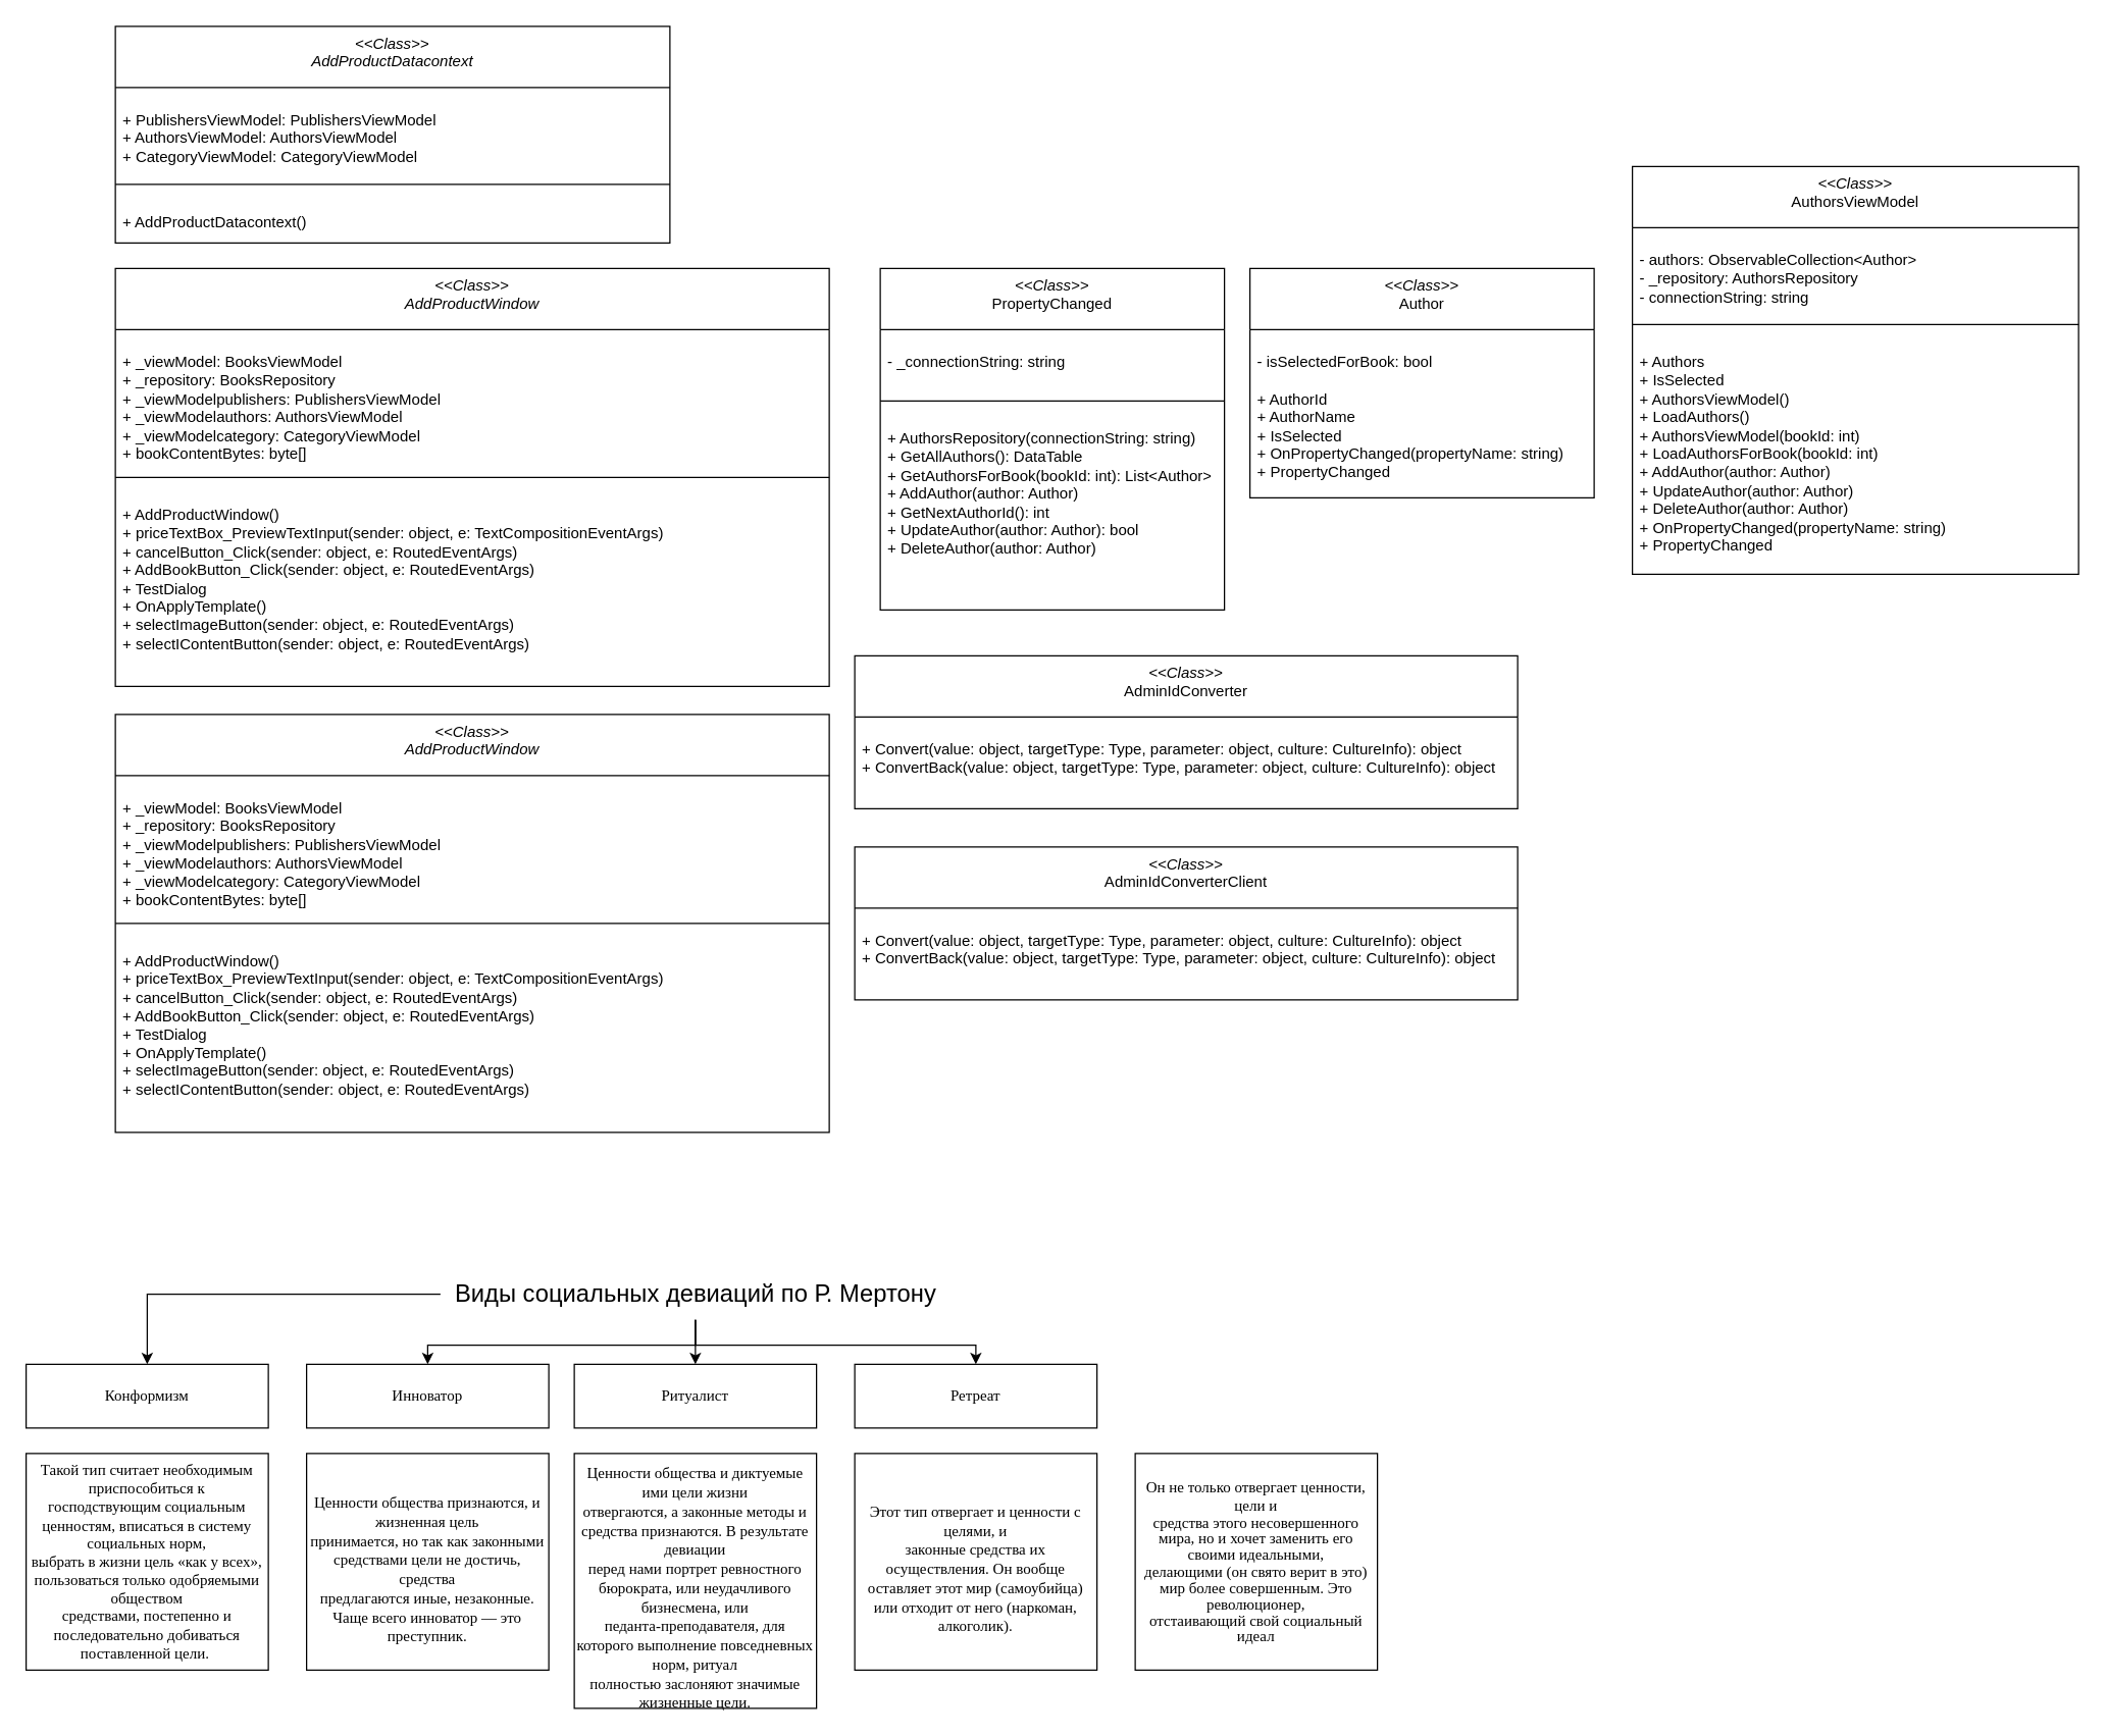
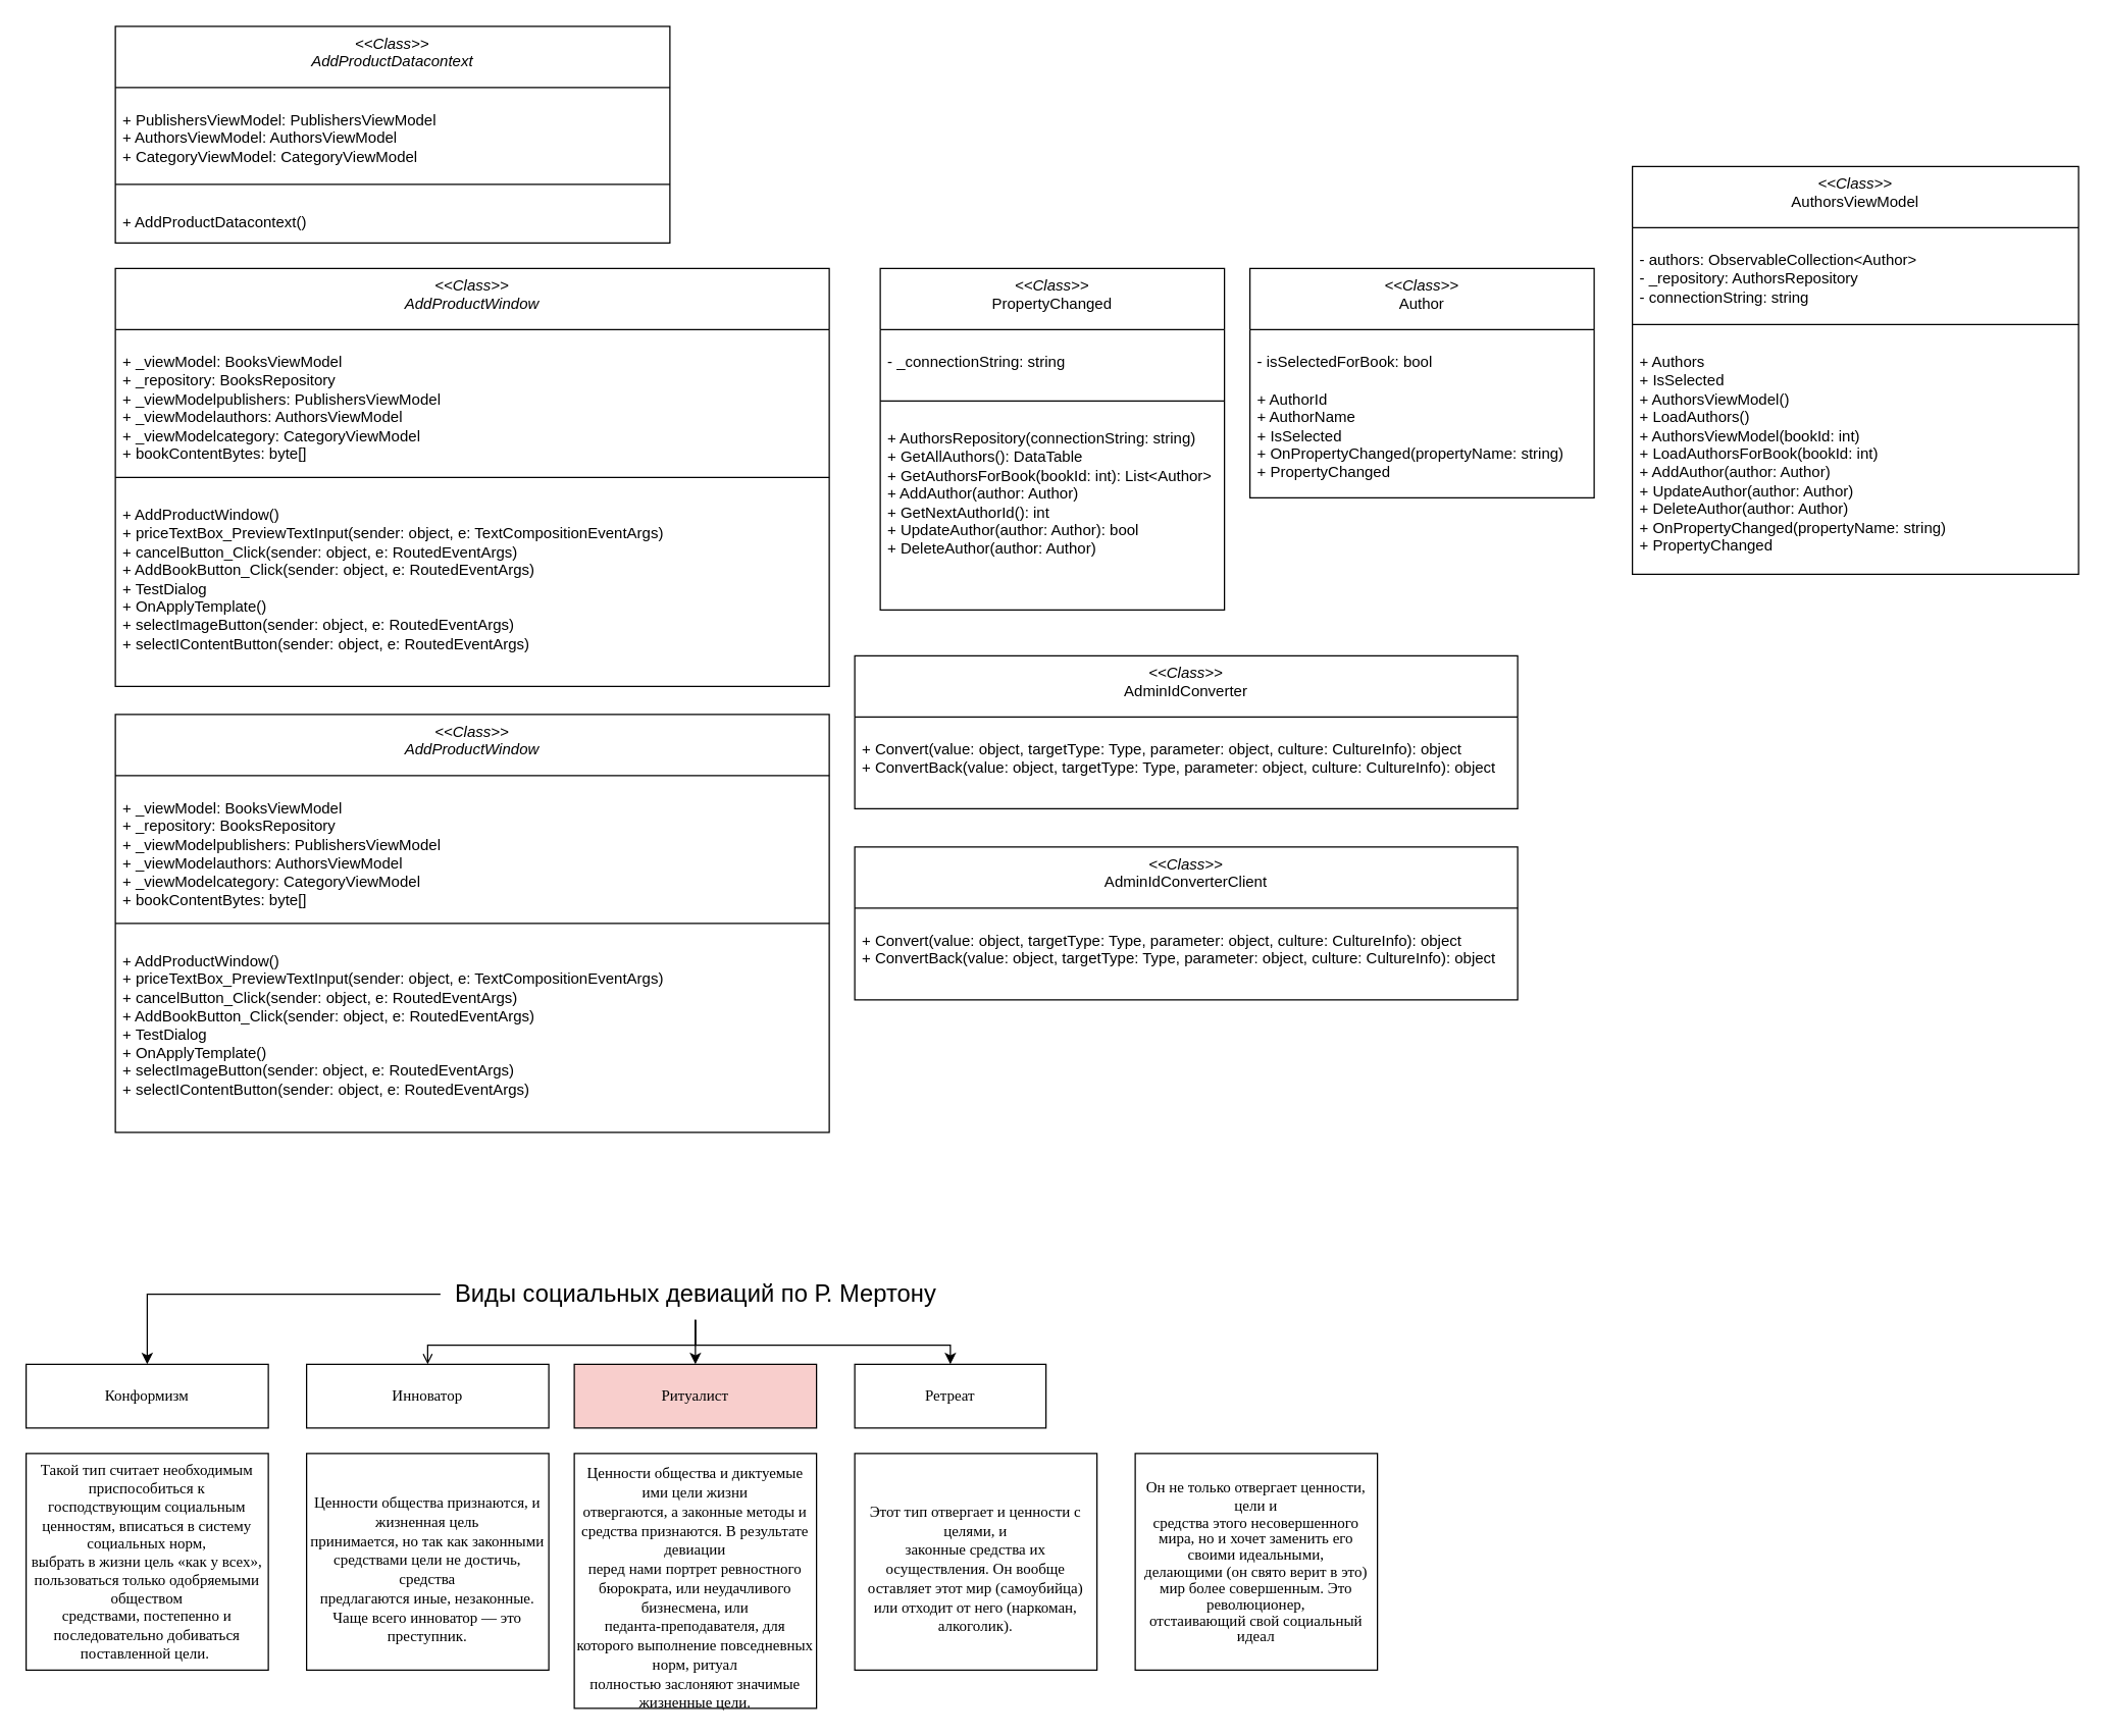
- <mxCell id="31" style="edgeStyle=orthogonalEdgeStyle;rounded=0;orthogonalLoop=1;jettySize=auto;html=1;entryX=0.5;entryY=0;entryDx=0;entryDy=0;" edge="1" parent="1" source="34" target="37"><mxGeometry relative="1" as="geometry" /></mxCell>
+ <mxCell id="31" style="edgeStyle=orthogonalEdgeStyle;rounded=0;orthogonalLoop=1;jettySize=auto;html=1;entryX=0.5;entryY=0;entryDx=0;entryDy=0;endArrow=open;" edge="1" parent="1" source="34" target="37"><mxGeometry relative="1" as="geometry" /></mxCell>
- <mxCell id="38" value="Ритуалист" style="rounded=0;whiteSpace=wrap;html=1;fontFamily=Times New Roman;" vertex="1" parent="1"><mxGeometry x="450" y="1070" width="190" height="50" as="geometry" /></mxCell>
+ <mxCell id="38" value="Ритуалист" style="rounded=0;whiteSpace=wrap;html=1;fontFamily=Times New Roman;fillColor=#f8cecc;" vertex="1" parent="1"><mxGeometry x="450" y="1070" width="190" height="50" as="geometry" /></mxCell>
- <mxCell id="36" value="Ретреат" style="rounded=0;whiteSpace=wrap;html=1;fontFamily=Times New Roman;" vertex="1" parent="1"><mxGeometry x="670" y="1070" width="190" height="50" as="geometry" /></mxCell>
+ <mxCell id="36" value="Ретреат" style="rounded=0;whiteSpace=wrap;html=1;fontFamily=Times New Roman;" vertex="1" parent="1"><mxGeometry x="670" y="1070" width="150" height="50" as="geometry" /></mxCell>
